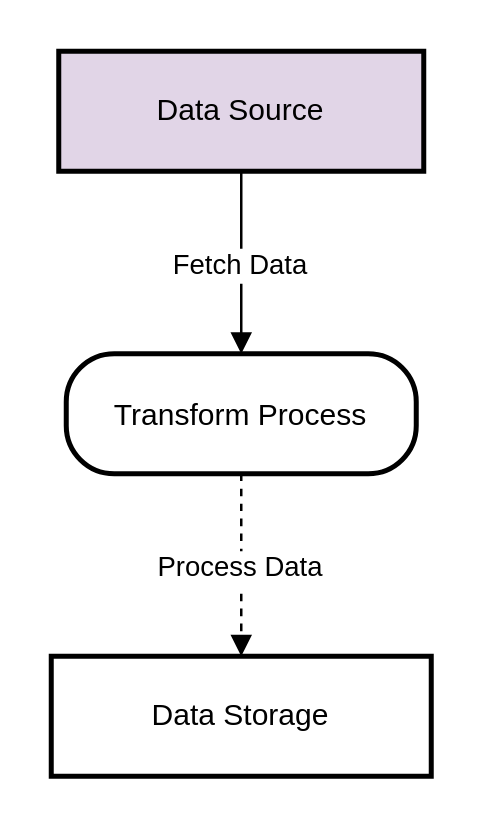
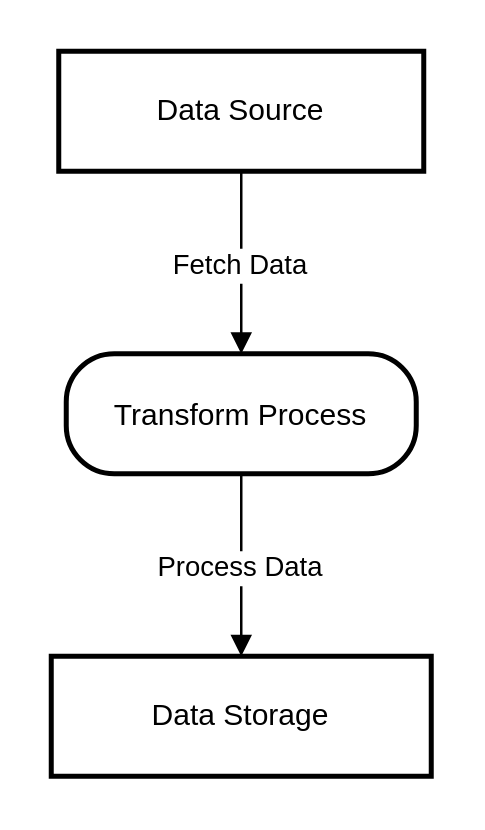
- <mxCell id="2" value="Data Source" style="whiteSpace=wrap;strokeWidth=2;fillColor=#e1d5e7;" vertex="1" parent="1"><mxGeometry x="23" y="20" width="146" height="48" as="geometry" /></mxCell>
+ <mxCell id="2" value="Data Source" style="whiteSpace=wrap;strokeWidth=2;" vertex="1" parent="1"><mxGeometry x="23" y="20" width="146" height="48" as="geometry" /></mxCell>
- <mxCell id="6" value="Process Data" style="curved=1;startArrow=none;endArrow=block;exitX=0.5;exitY=1;entryX=0.5;entryY=-0.01;dashed=1;" edge="1" parent="1" source="3" target="4"><mxGeometry relative="1" as="geometry"><Array as="points" /></mxGeometry></mxCell>
+ <mxCell id="6" value="Process Data" style="curved=1;startArrow=none;endArrow=block;exitX=0.5;exitY=1;entryX=0.5;entryY=-0.01;" edge="1" parent="1" source="3" target="4"><mxGeometry relative="1" as="geometry"><Array as="points" /></mxGeometry></mxCell>
